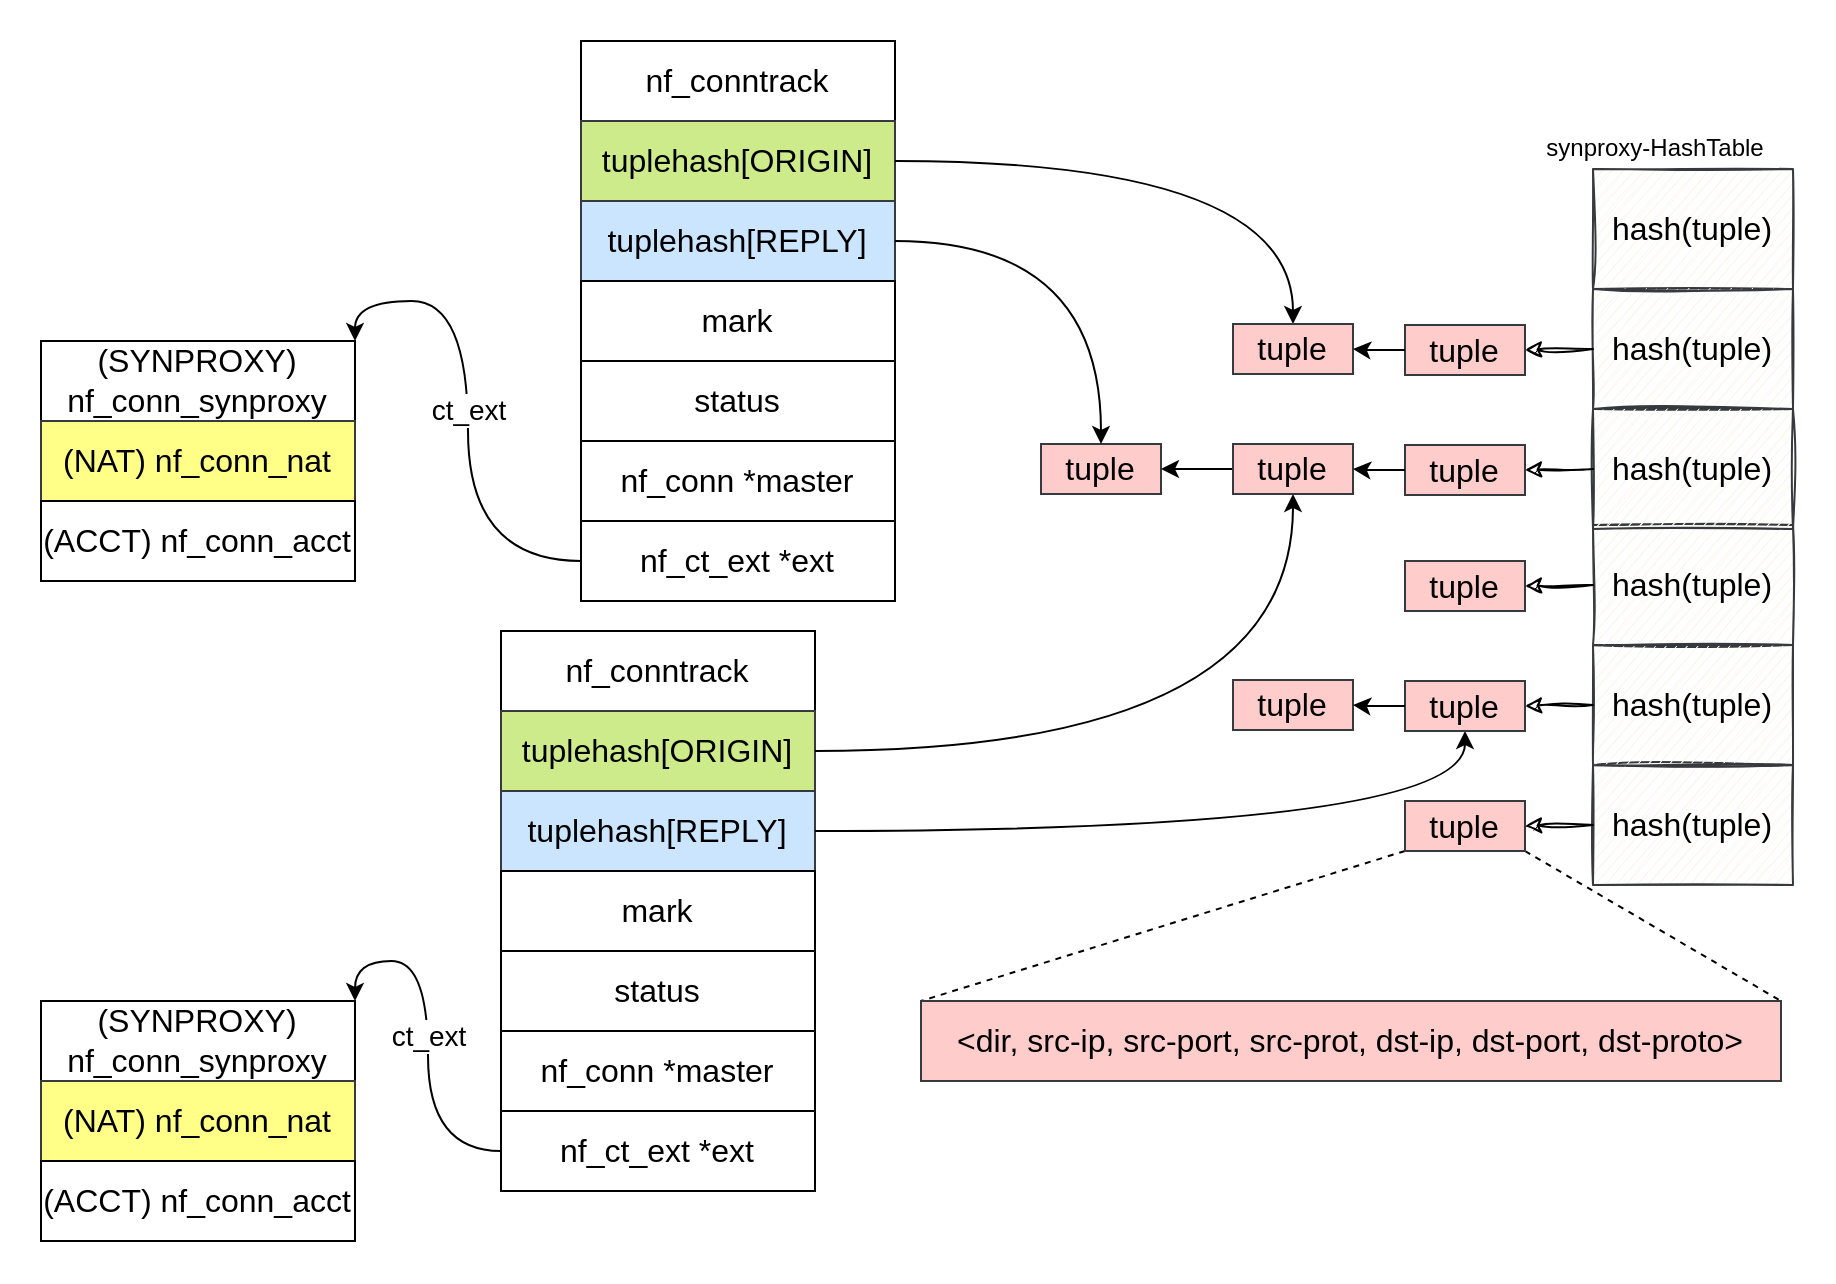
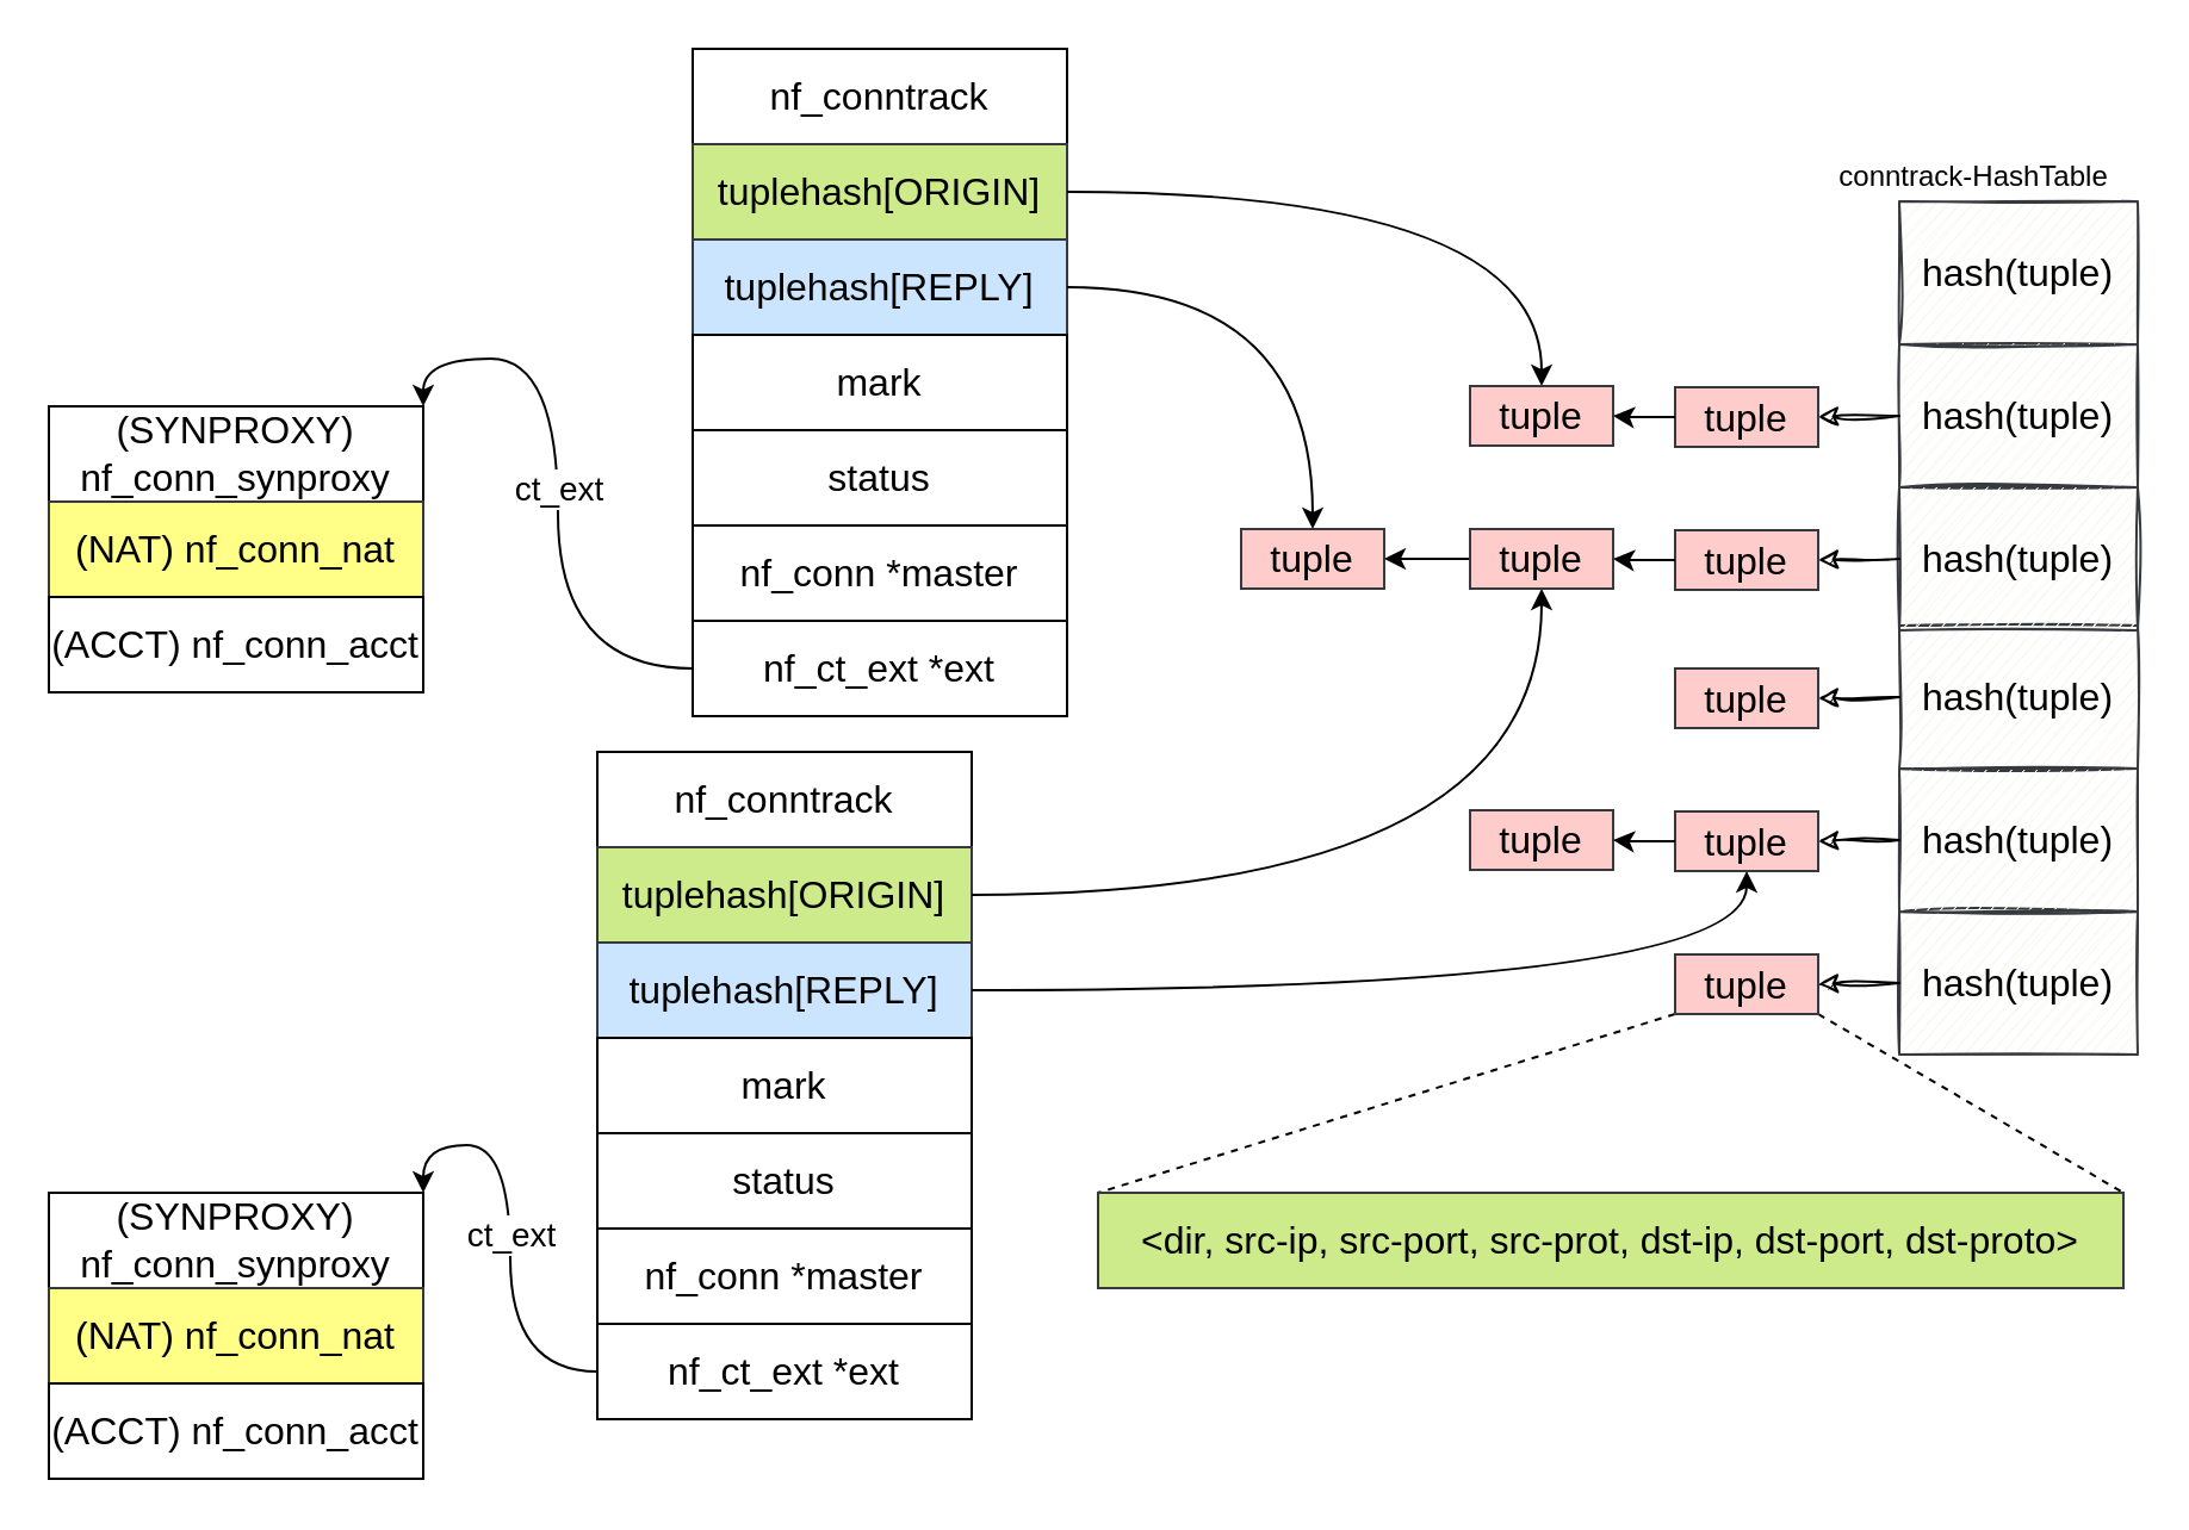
- <mxCell id="43" value="synproxy-HashTable" style="text;html=1;align=center;verticalAlign=middle;resizable=0;points=[];autosize=1;comic=0;backgroundOutline=0;sketch=1;" vertex="1" parent="1"><mxGeometry x="762" y="64" width="130" height="20" as="geometry" /></mxCell>
+ <mxCell id="43" value="conntrack-HashTable" style="text;html=1;align=center;verticalAlign=middle;resizable=0;points=[];autosize=1;comic=0;backgroundOutline=0;sketch=1;" vertex="1" parent="1"><mxGeometry x="762" y="64" width="130" height="20" as="geometry" /></mxCell>
- <mxCell id="44" value="&amp;lt;dir, src-ip, src-port, src-prot, dst-ip, dst-port, dst-proto&amp;gt;" style="rounded=0;whiteSpace=wrap;html=1;fontSize=16;fillColor=#ffcccc;strokeColor=#36393d;" vertex="1" parent="1"><mxGeometry x="460" y="500" width="430" height="40" as="geometry" /></mxCell>
+ <mxCell id="44" value="&amp;lt;dir, src-ip, src-port, src-prot, dst-ip, dst-port, dst-proto&amp;gt;" style="rounded=0;whiteSpace=wrap;html=1;fontSize=16;fillColor=#cdeb8b;strokeColor=#36393d;" vertex="1" parent="1"><mxGeometry x="460" y="500" width="430" height="40" as="geometry" /></mxCell>
